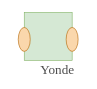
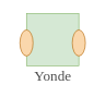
- <mxCell id="5" value="&lt;font style=&quot;font-size: 22px&quot; face=&quot;Comic Sans MS&quot; color=&quot;#4d4d4d&quot;&gt;Yonde&lt;/font&gt;" style="text;html=1;resizable=0;autosize=1;align=center;verticalAlign=middle;points=[];fillColor=none;strokeColor=none;rounded=0;fontColor=#393C56;" parent="1" vertex="1"><mxGeometry x="55" y="106" width="80" height="20" as="geometry" /></mxCell>
+ <mxCell id="5" value="&lt;font style=&quot;font-size: 22px&quot; face=&quot;Comic Sans MS&quot; color=&quot;#4d4d4d&quot;&gt;Yonde&lt;/font&gt;" style="text;html=1;resizable=0;autosize=1;align=center;verticalAlign=middle;points=[];fillColor=none;strokeColor=none;rounded=0;fontColor=#393C56;" parent="1" vertex="1"><mxGeometry x="40" y="106" width="80" height="20" as="geometry" /></mxCell>
